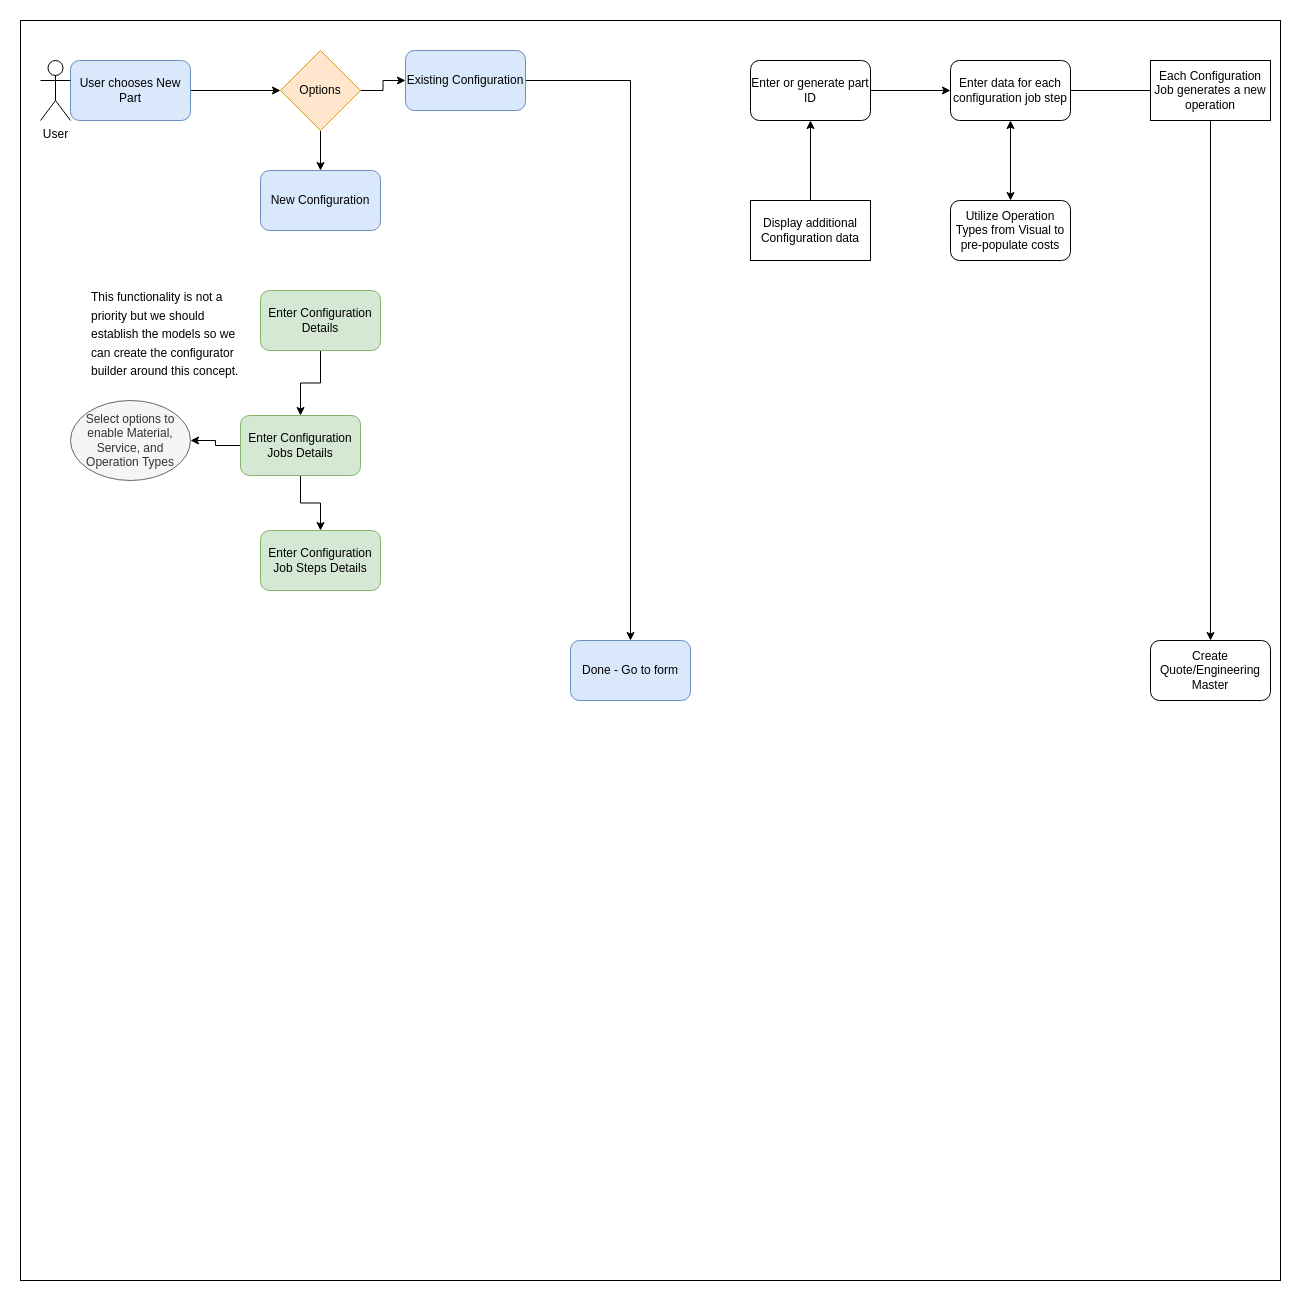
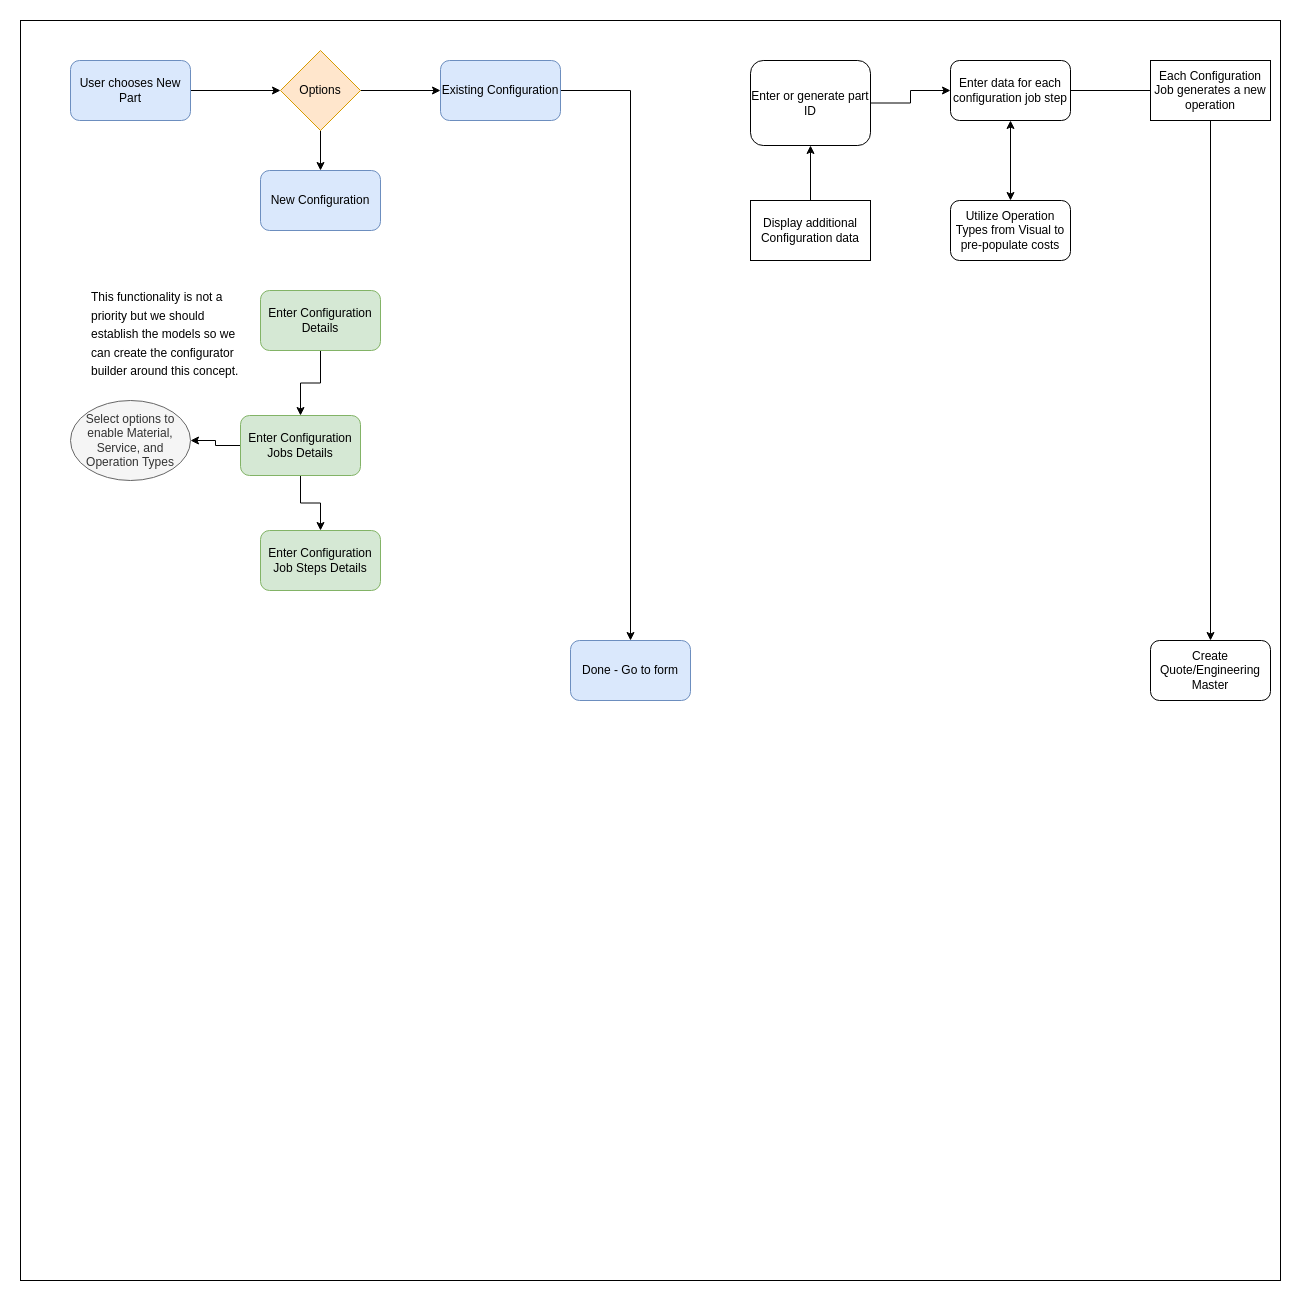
- <mxCell id="9" value="Existing Configuration" style="rounded=1;whiteSpace=wrap;html=1;fillColor=#dae8fc;strokeColor=#6c8ebf;" parent="1" vertex="1"><mxGeometry x="405" y="50" width="120" height="60" as="geometry" /></mxCell>
+ <mxCell id="9" value="Existing Configuration" style="rounded=1;whiteSpace=wrap;html=1;fillColor=#dae8fc;strokeColor=#6c8ebf;" parent="1" vertex="1"><mxGeometry x="440" y="60" width="120" height="60" as="geometry" /></mxCell>
- <mxCell id="20" value="User" style="shape=umlActor;verticalLabelPosition=bottom;verticalAlign=top;html=1;outlineConnect=0;" vertex="1" parent="1"><mxGeometry x="40" y="60" width="30" height="60" as="geometry" /></mxCell>
- <mxCell id="23" value="Enter or generate part ID" style="rounded=1;whiteSpace=wrap;html=1;" vertex="1" parent="1"><mxGeometry x="750" y="60" width="120" height="60" as="geometry" /></mxCell>
+ <mxCell id="23" value="Enter or generate part ID" style="rounded=1;whiteSpace=wrap;html=1;" vertex="1" parent="1"><mxGeometry x="750" y="60" width="120" height="85" as="geometry" /></mxCell>
